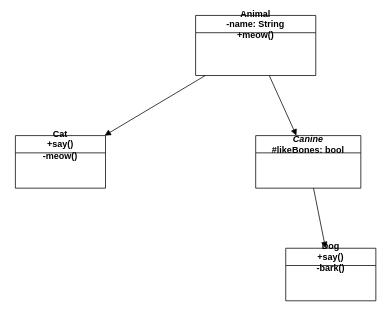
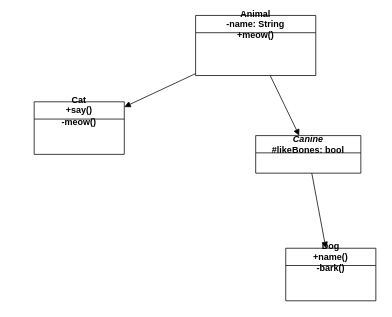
- <mxCell id="3" value="Cat&lt;br&gt;+say()&lt;br&gt;-meow()" style="swimlane;html=1;whiteSpace=wrap;container=1;recursiveResize=0;" vertex="1" parent="1"><mxGeometry x="20" y="180" width="120" height="70" as="geometry" /></mxCell>
+ <mxCell id="3" value="Cat&lt;br&gt;+say()&lt;br&gt;-meow()" style="swimlane;html=1;whiteSpace=wrap;container=1;recursiveResize=0;" vertex="1" parent="1"><mxGeometry x="45" y="135" width="120" height="70" as="geometry" /></mxCell>
- <mxCell id="4" value="&lt;i&gt;Canine&lt;/i&gt;&lt;br&gt;#likeBones: bool" style="swimlane;html=1;whiteSpace=wrap;container=1;recursiveResize=0;" vertex="1" parent="1"><mxGeometry x="340" y="180" width="140" height="70" as="geometry" /></mxCell>
+ <mxCell id="4" value="&lt;i&gt;Canine&lt;/i&gt;&lt;br&gt;#likeBones: bool" style="swimlane;html=1;whiteSpace=wrap;container=1;recursiveResize=0;" vertex="1" parent="1"><mxGeometry x="340" y="180" width="140" height="50" as="geometry" /></mxCell>
- <mxCell id="5" value="Dog&lt;br&gt;+say()&lt;br&gt;-bark()" style="swimlane;html=1;whiteSpace=wrap;container=1;recursiveResize=0;" vertex="1" parent="1"><mxGeometry x="380" y="330" width="120" height="70" as="geometry" /></mxCell>
+ <mxCell id="5" value="Dog&lt;br&gt;+name()&lt;br&gt;-bark()" style="swimlane;html=1;whiteSpace=wrap;container=1;recursiveResize=0;" vertex="1" parent="1"><mxGeometry x="380" y="330" width="120" height="70" as="geometry" /></mxCell>
